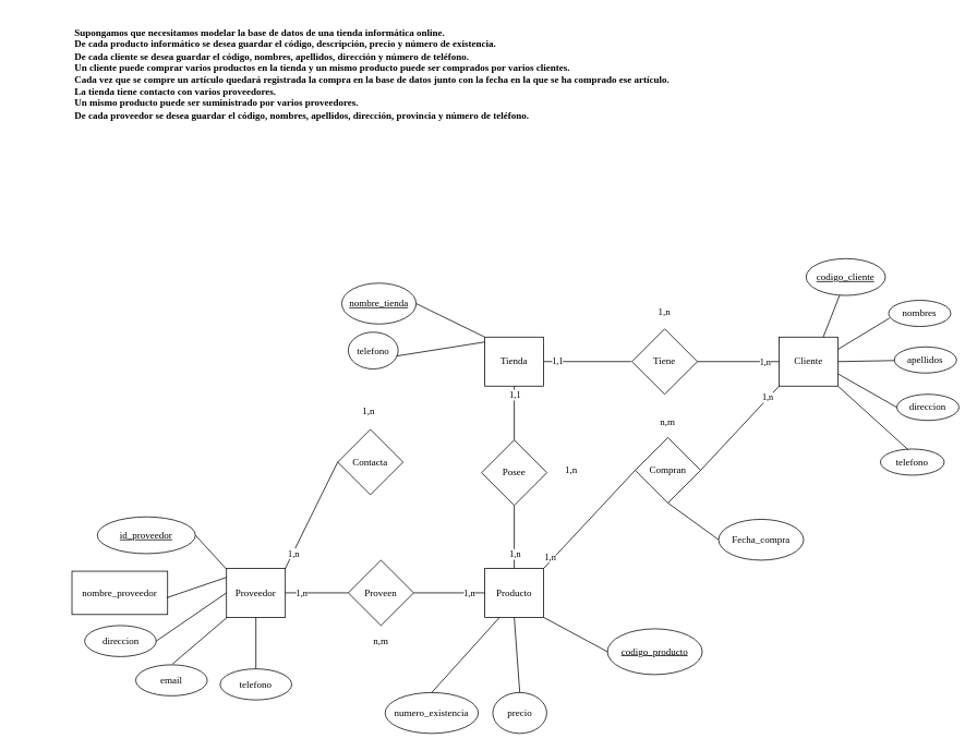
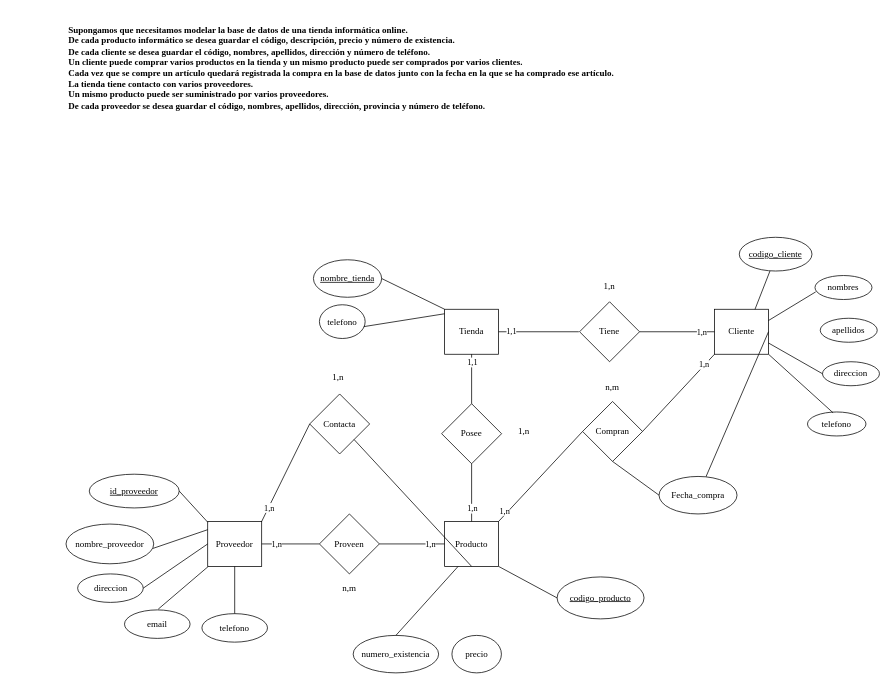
- <mxCell id="52" value="" style="endArrow=none;html=1;rounded=0;fontFamily=Comic Sans MS;exitX=1;exitY=0.5;exitDx=0;exitDy=0;" parent="1" source="5" target="47" edge="1"><mxGeometry width="50" height="50" relative="1" as="geometry"><mxPoint x="1034" y="467" as="sourcePoint" /><mxPoint x="1106" y="508" as="targetPoint" /></mxGeometry></mxCell>
+ <mxCell id="52" value="" style="endArrow=none;html=1;rounded=0;fontFamily=Comic Sans MS;exitX=1;exitY=0.5;exitDx=0;exitDy=0;" parent="1" source="5" target="65" edge="1"><mxGeometry width="50" height="50" relative="1" as="geometry"><mxPoint x="1034" y="467" as="sourcePoint" /><mxPoint x="1106" y="508" as="targetPoint" /></mxGeometry></mxCell>
- <mxCell id="57" value="nombre_proveedor" style="whiteSpace=wrap;html=1;fontFamily=Comic Sans MS;rounded=0;" parent="1" vertex="1"><mxGeometry x="87" y="698.5" width="117" height="53" as="geometry" /></mxCell>
+ <mxCell id="57" value="nombre_proveedor" style="ellipse;whiteSpace=wrap;html=1;fontFamily=Comic Sans MS;" parent="1" vertex="1"><mxGeometry x="87" y="698.5" width="117" height="53" as="geometry" /></mxCell>
- <mxCell id="42" value="" style="endArrow=none;html=1;rounded=0;fontFamily=Comic Sans MS;entryX=0.5;entryY=0;entryDx=0;entryDy=0;exitX=0.5;exitY=1;exitDx=0;exitDy=0;" parent="1" source="14" target="41" edge="1"><mxGeometry width="50" height="50" relative="1" as="geometry"><mxPoint x="656" y="765" as="sourcePoint" /><mxPoint x="734" y="844" as="targetPoint" /></mxGeometry></mxCell>
+ <mxCell id="42" value="" style="endArrow=none;html=1;rounded=0;fontFamily=Comic Sans MS;exitX=0.5;exitY=1;exitDx=0;exitDy=0;" parent="1" source="14" target="31" edge="1"><mxGeometry width="50" height="50" relative="1" as="geometry"><mxPoint x="656" y="765" as="sourcePoint" /><mxPoint x="734" y="844" as="targetPoint" /></mxGeometry></mxCell>
